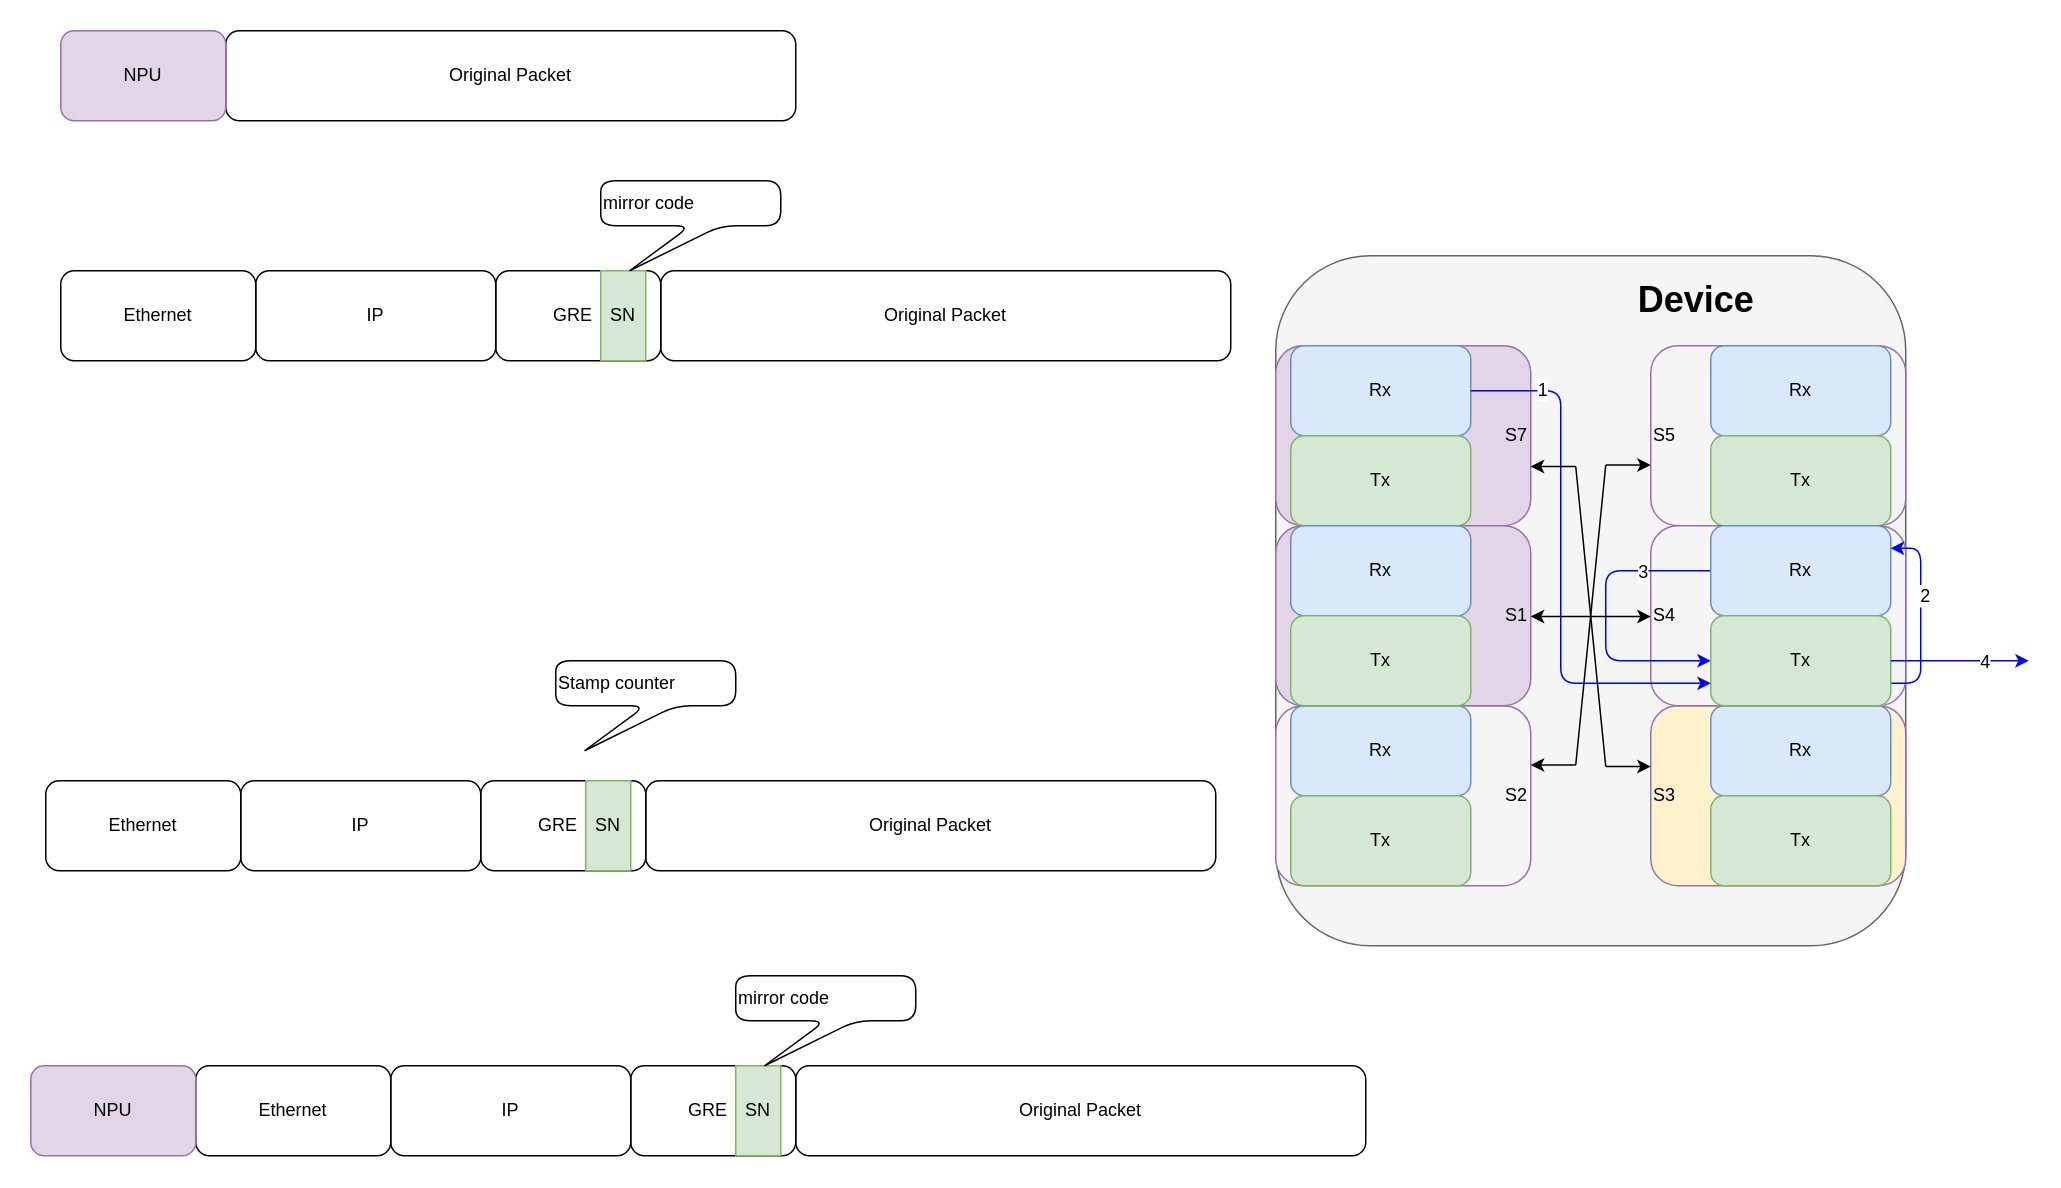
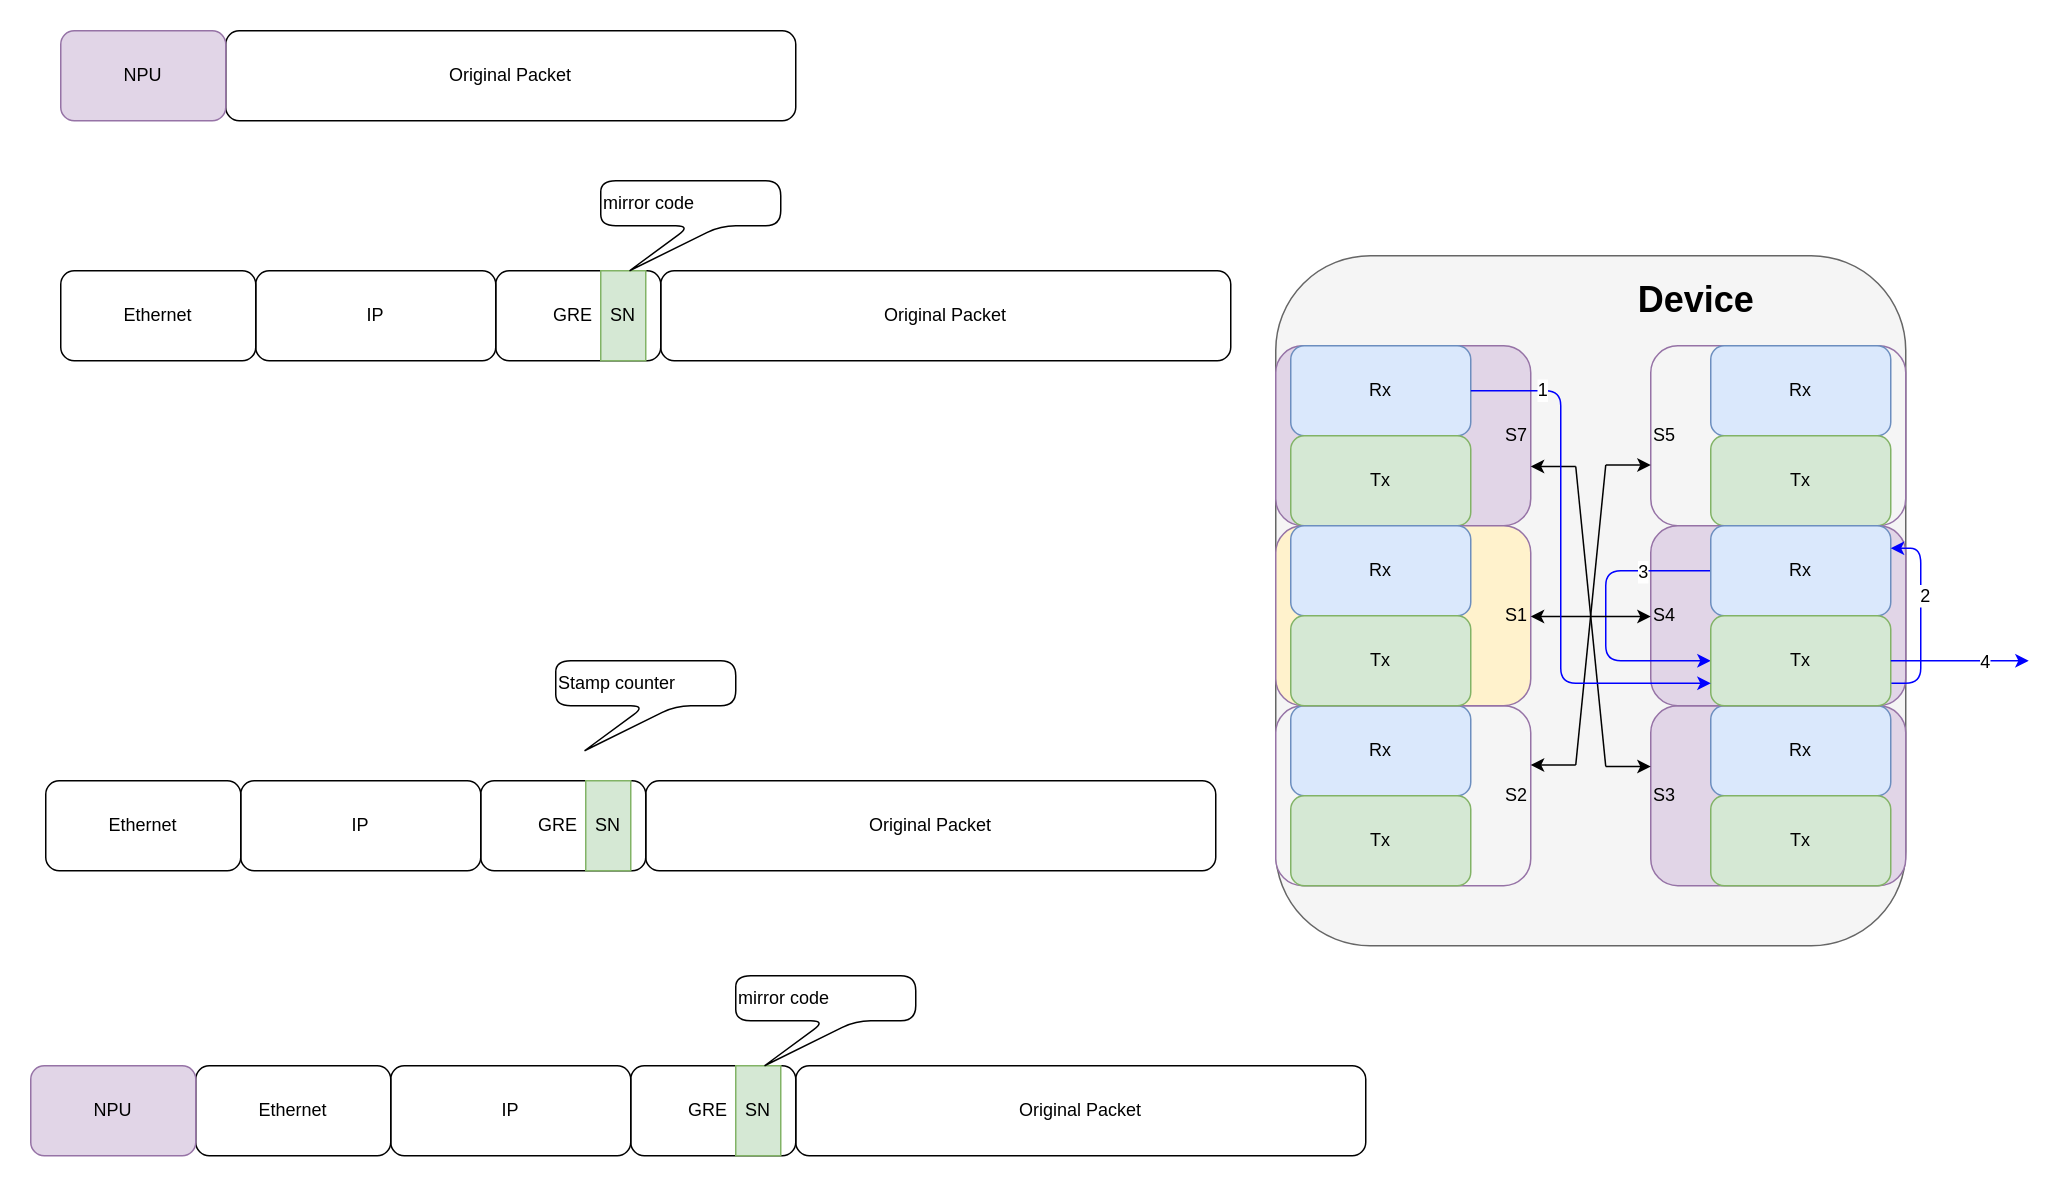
- <mxCell id="21" value="S1" style="rounded=1;whiteSpace=wrap;html=1;comic=0;align=right;fillColor=#e1d5e7;strokeColor=#9673a6;" vertex="1" parent="20"><mxGeometry width="170" height="120" as="geometry" /></mxCell>
+ <mxCell id="21" value="S1" style="rounded=1;whiteSpace=wrap;html=1;comic=0;align=right;fillColor=#fff2cc;strokeColor=#9673a6;" vertex="1" parent="20"><mxGeometry width="170" height="120" as="geometry" /></mxCell>
- <mxCell id="24" value="S4" style="rounded=1;whiteSpace=wrap;html=1;comic=0;align=left;fillColor=#f5f5f5;strokeColor=#9673a6;" vertex="1" parent="20"><mxGeometry x="250" width="170" height="120" as="geometry" /></mxCell>
+ <mxCell id="24" value="S4" style="rounded=1;whiteSpace=wrap;html=1;comic=0;align=left;fillColor=#e1d5e7;strokeColor=#9673a6;" vertex="1" parent="20"><mxGeometry x="250" width="170" height="120" as="geometry" /></mxCell>
- <mxCell id="17" value="S3" style="rounded=1;whiteSpace=wrap;html=1;comic=0;align=left;fillColor=#fff2cc;strokeColor=#9673a6;" vertex="1" parent="13"><mxGeometry x="250" width="170" height="120" as="geometry" /></mxCell>
+ <mxCell id="17" value="S3" style="rounded=1;whiteSpace=wrap;html=1;comic=0;align=left;fillColor=#e1d5e7;strokeColor=#9673a6;" vertex="1" parent="13"><mxGeometry x="250" width="170" height="120" as="geometry" /></mxCell>
